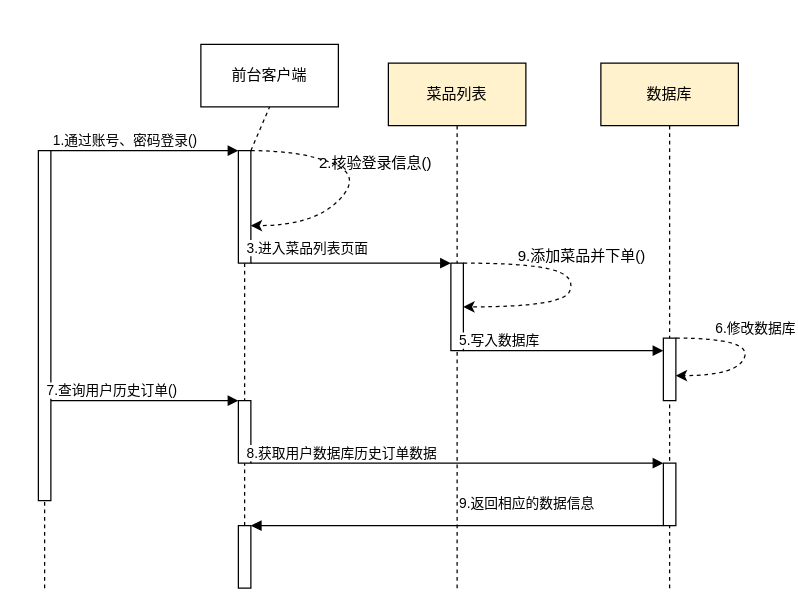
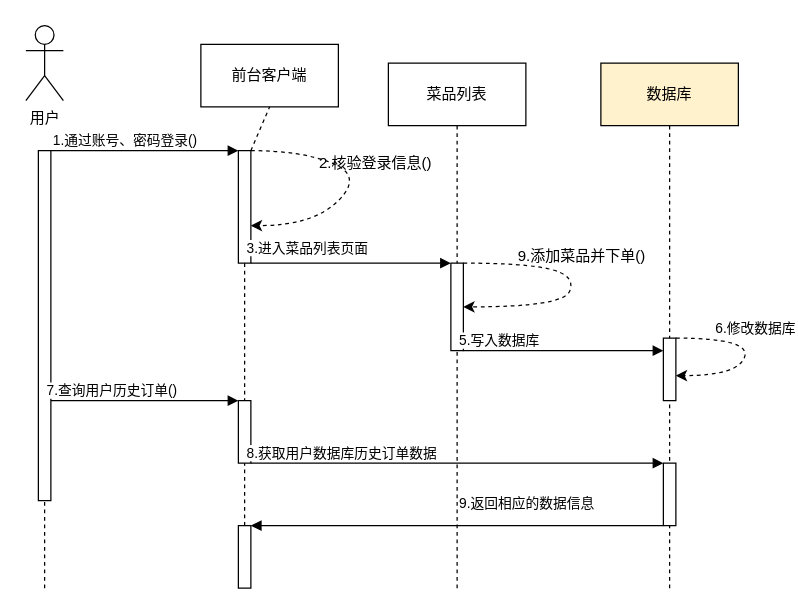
+ <mxCell id="2" value="用户" style="shape=umlActor;verticalLabelPosition=bottom;verticalAlign=top;html=1;outlineConnect=0;" vertex="1" parent="1"><mxGeometry x="20" y="20" width="30" height="60" as="geometry" /></mxCell>
- <mxCell id="5" value="菜品列表" style="html=1;whiteSpace=wrap;fillColor=#fff2cc;" vertex="1" parent="1"><mxGeometry x="310" y="50" width="110" height="50" as="geometry" /></mxCell>
+ <mxCell id="5" value="菜品列表" style="html=1;whiteSpace=wrap;" vertex="1" parent="1"><mxGeometry x="310" y="50" width="110" height="50" as="geometry" /></mxCell>
